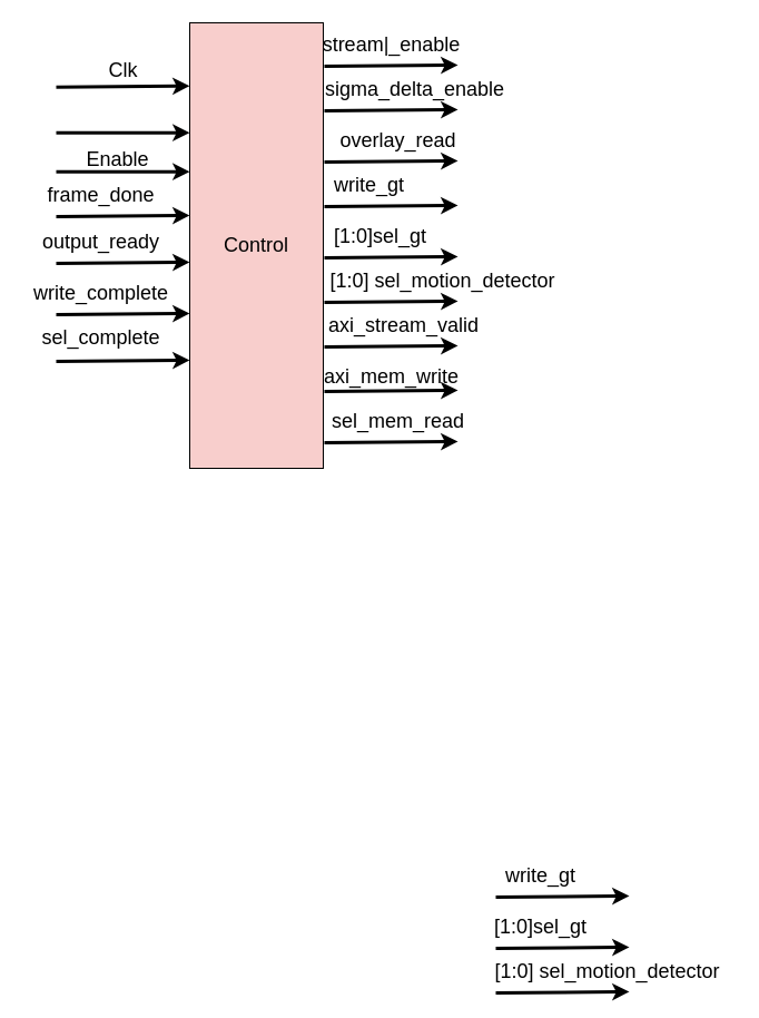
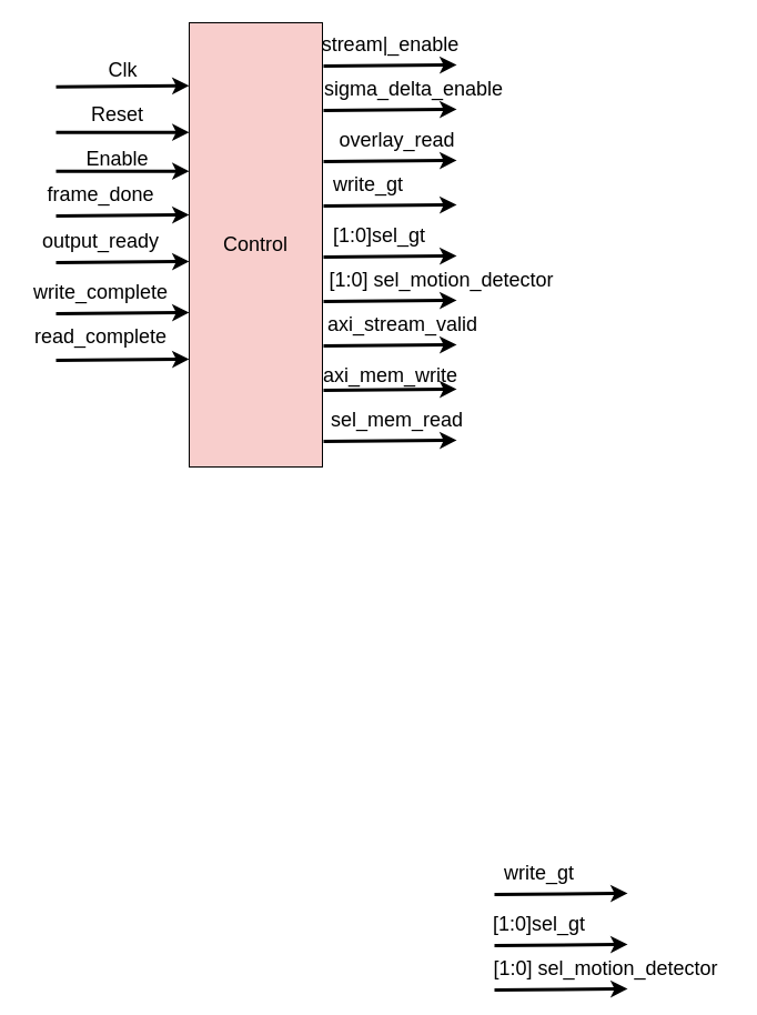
+ <mxCell id="12" value="&lt;span style=&quot;font-size: 18px;&quot;&gt;Reset&lt;/span&gt;" style="text;html=1;align=center;verticalAlign=middle;resizable=0;points=[];autosize=1;strokeColor=none;fillColor=none;" parent="1" vertex="1"><mxGeometry x="70" y="82.67" width="70" height="40" as="geometry" /></mxCell>
- <mxCell id="20" value="&lt;span style=&quot;font-size: 18px;&quot;&gt;sel_complete&lt;/span&gt;" style="text;html=1;align=center;verticalAlign=middle;resizable=0;points=[];autosize=1;strokeColor=none;fillColor=none;" vertex="1" parent="1"><mxGeometry x="20" y="283" width="140" height="40" as="geometry" /></mxCell>
+ <mxCell id="20" value="&lt;span style=&quot;font-size: 18px;&quot;&gt;read_complete&lt;/span&gt;" style="text;html=1;align=center;verticalAlign=middle;resizable=0;points=[];autosize=1;strokeColor=none;fillColor=none;" vertex="1" parent="1"><mxGeometry x="20" y="283" width="140" height="40" as="geometry" /></mxCell>
